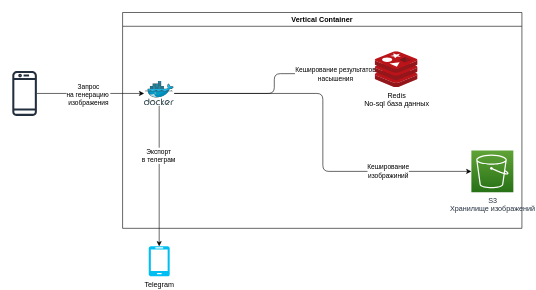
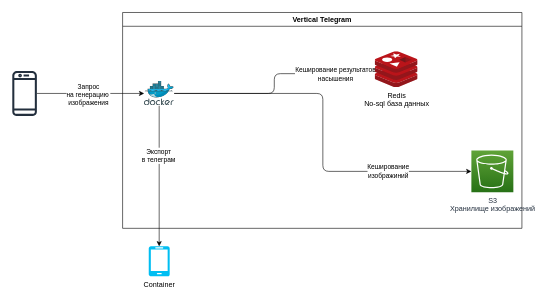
- <mxCell id="5" value="Vertical Container" style="swimlane;whiteSpace=wrap;html=1;" parent="1" vertex="1"><mxGeometry x="204" y="20" width="666" height="360" as="geometry" /></mxCell>
+ <mxCell id="5" value="Vertical Telegram" style="swimlane;whiteSpace=wrap;html=1;" parent="1" vertex="1"><mxGeometry x="204" y="20" width="666" height="360" as="geometry" /></mxCell>
- <mxCell id="12" value="Telegram" style="verticalLabelPosition=bottom;html=1;verticalAlign=top;align=center;strokeColor=none;fillColor=#00BEF2;shape=mxgraph.azure.mobile;pointerEvents=1;" parent="1" vertex="1"><mxGeometry x="247.5" y="410" width="35" height="50" as="geometry" /></mxCell>
+ <mxCell id="12" value="Container" style="verticalLabelPosition=bottom;html=1;verticalAlign=top;align=center;strokeColor=none;fillColor=#00BEF2;shape=mxgraph.azure.mobile;pointerEvents=1;" parent="1" vertex="1"><mxGeometry x="247.5" y="410" width="35" height="50" as="geometry" /></mxCell>
